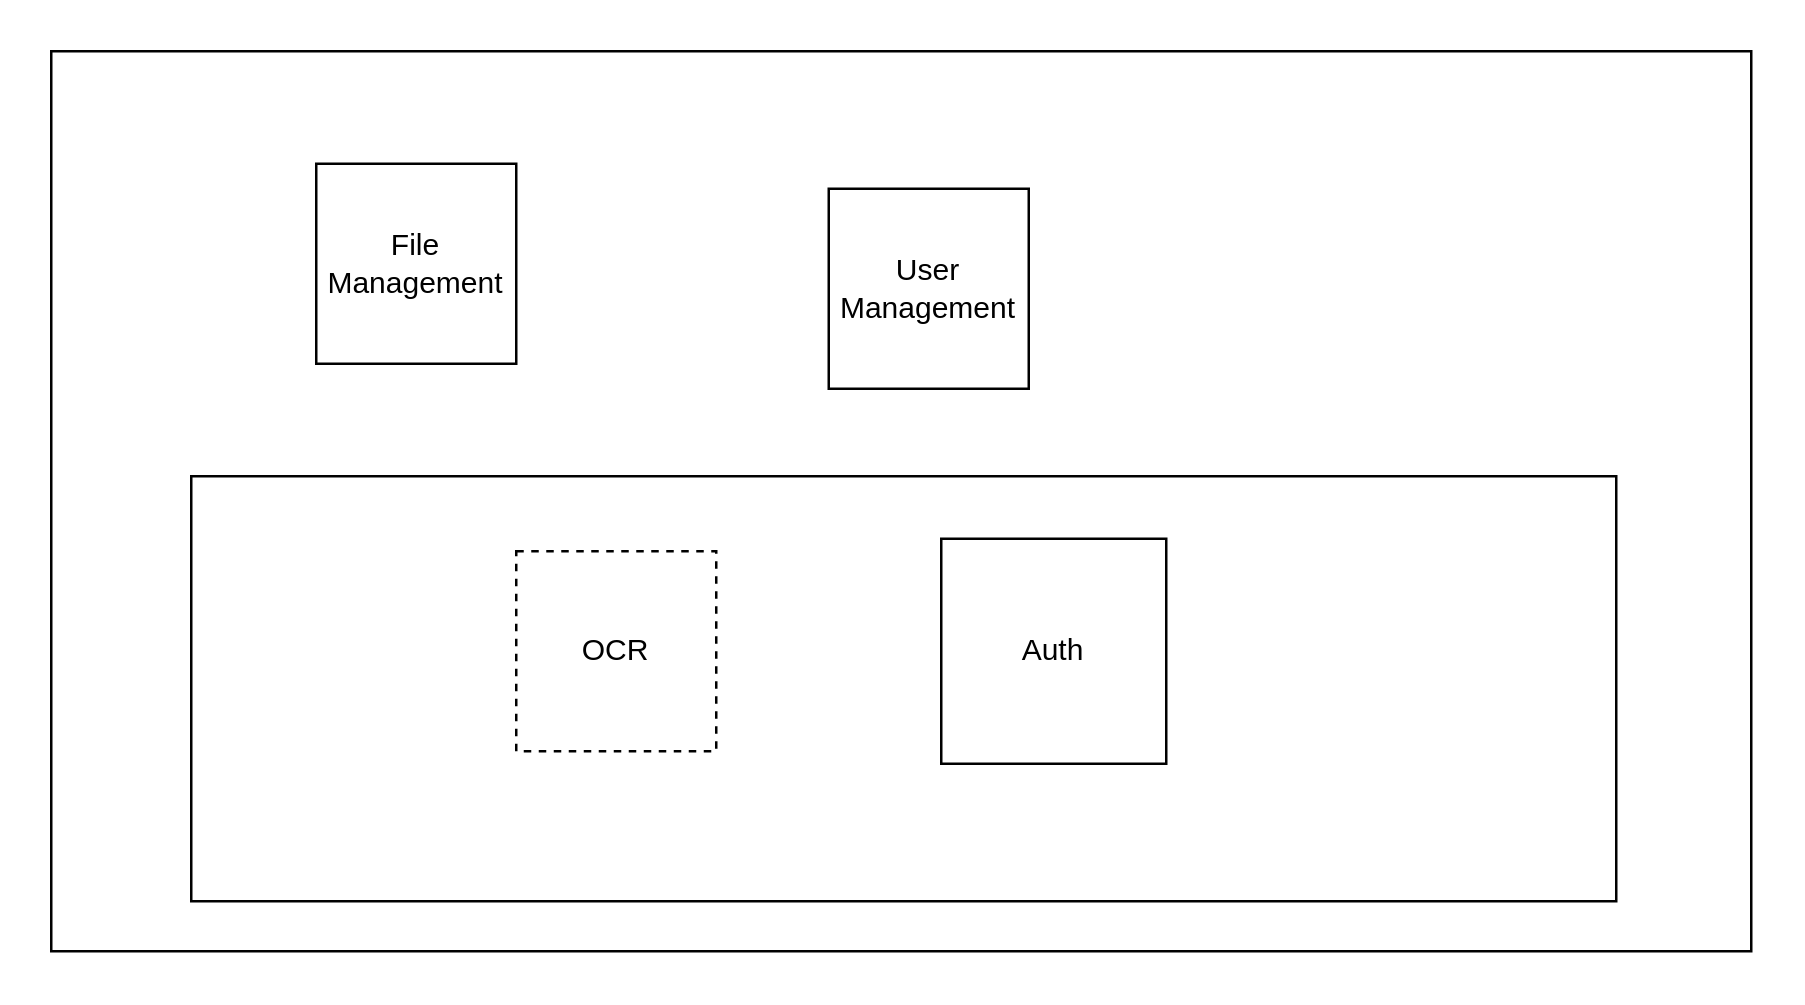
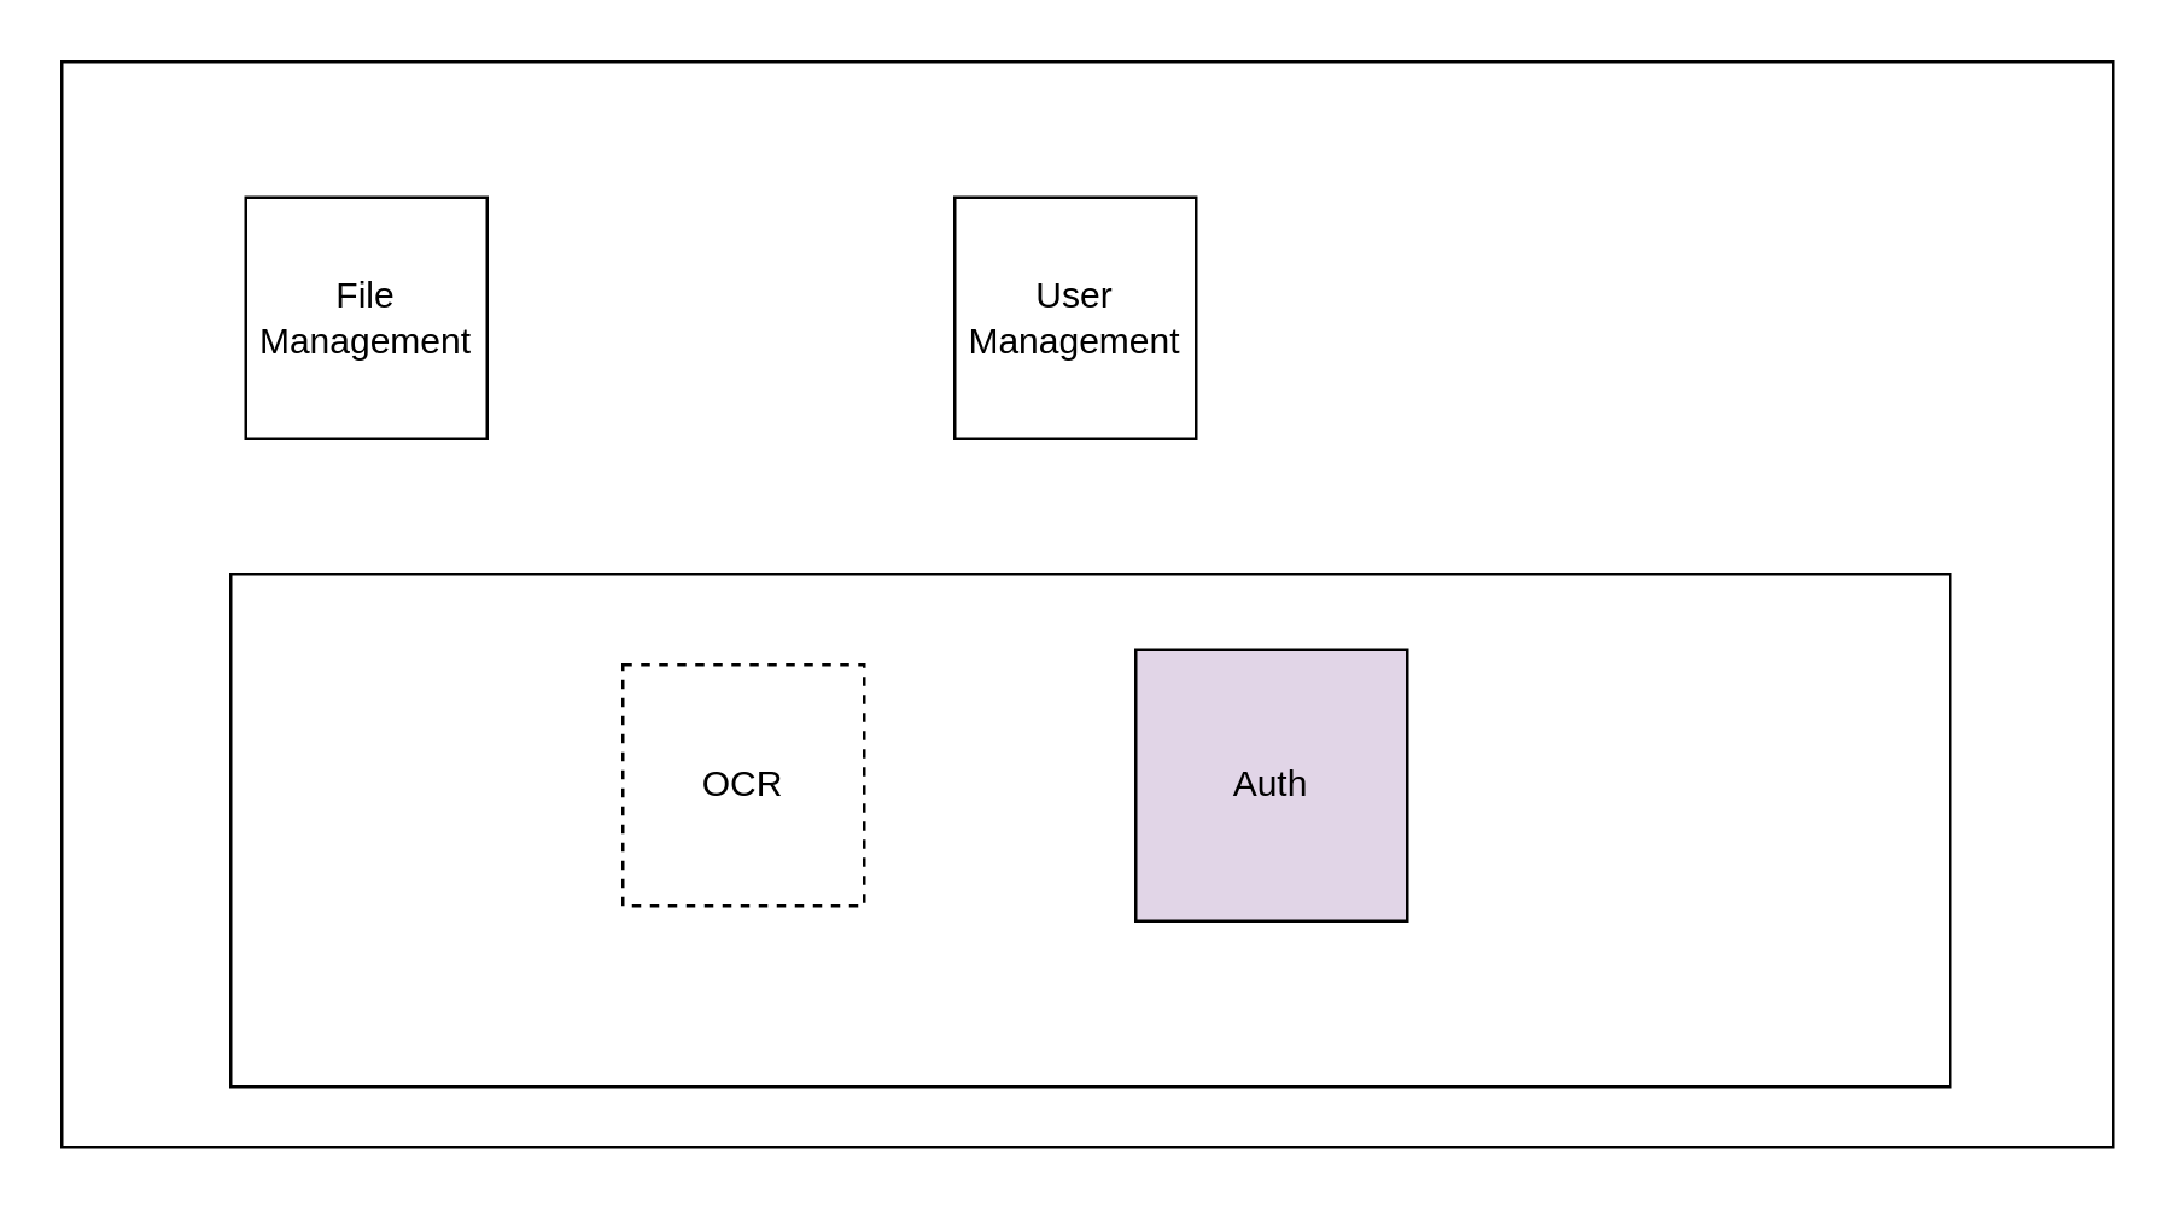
- <mxCell id="5" value="File Management" style="whiteSpace=wrap;html=1;aspect=fixed;" vertex="1" parent="1"><mxGeometry x="126" y="65" width="80" height="80" as="geometry" /></mxCell>
+ <mxCell id="5" value="File Management" style="whiteSpace=wrap;html=1;aspect=fixed;" vertex="1" parent="1"><mxGeometry x="81" y="65" width="80" height="80" as="geometry" /></mxCell>
- <mxCell id="7" value="User Management" style="whiteSpace=wrap;html=1;aspect=fixed;" vertex="1" parent="1"><mxGeometry x="331" y="75" width="80" height="80" as="geometry" /></mxCell>
+ <mxCell id="7" value="User Management" style="whiteSpace=wrap;html=1;aspect=fixed;" vertex="1" parent="1"><mxGeometry x="316" y="65" width="80" height="80" as="geometry" /></mxCell>
- <mxCell id="4" value="Auth" style="whiteSpace=wrap;html=1;aspect=fixed;" vertex="1" parent="1"><mxGeometry x="376" y="215" width="90" height="90" as="geometry" /></mxCell>
+ <mxCell id="4" value="Auth" style="whiteSpace=wrap;html=1;aspect=fixed;fillColor=#e1d5e7;" vertex="1" parent="1"><mxGeometry x="376" y="215" width="90" height="90" as="geometry" /></mxCell>
